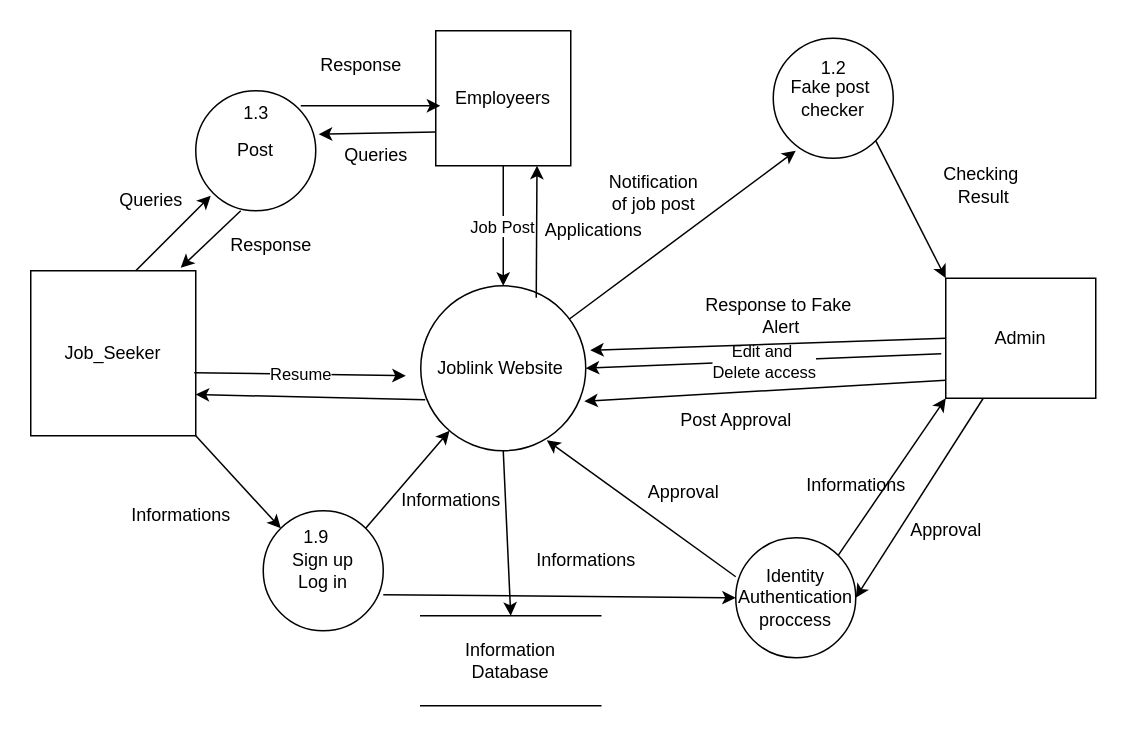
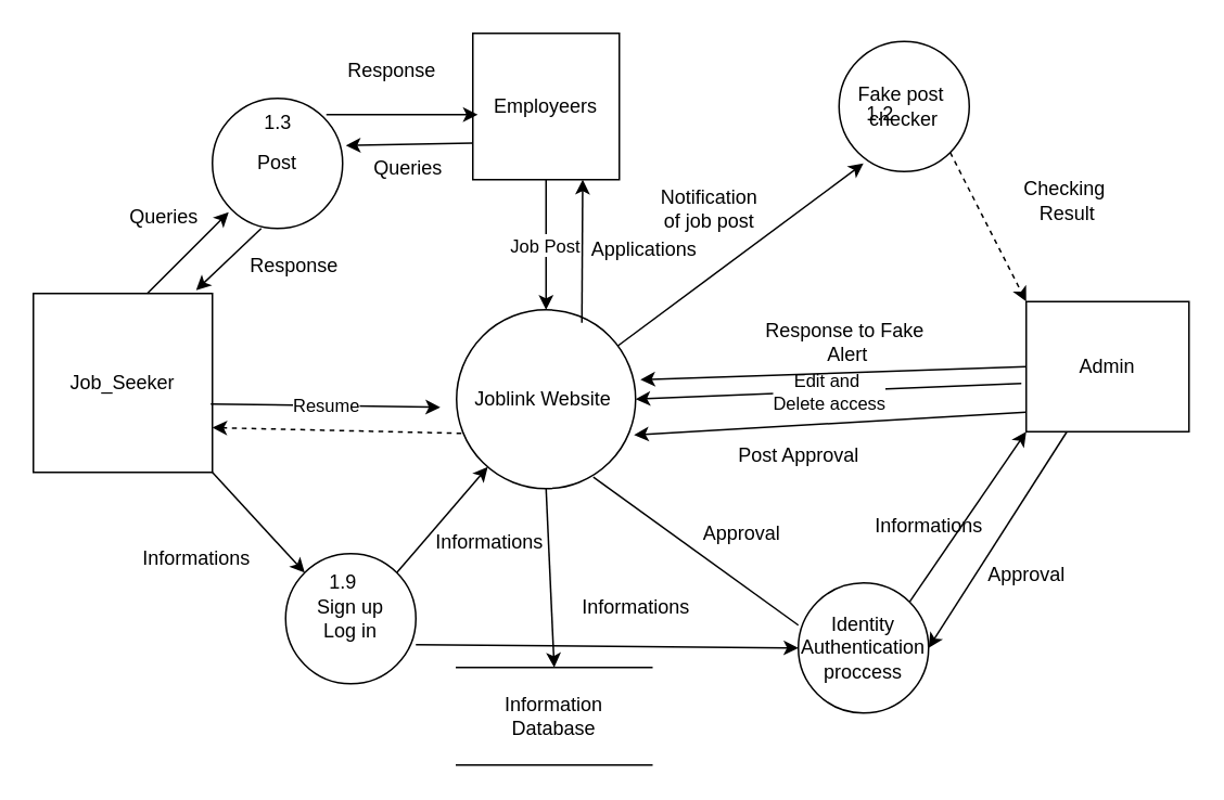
- <mxCell id="38" value="1.2" style="text;html=1;align=center;verticalAlign=middle;resizable=0;points=[];autosize=1;strokeColor=none;fillColor=none;" parent="1" vertex="1"><mxGeometry x="535" y="30" width="40" height="30" as="geometry" /></mxCell>
+ <mxCell id="38" value="1.2" style="text;html=1;align=center;verticalAlign=middle;resizable=0;points=[];autosize=1;strokeColor=none;fillColor=none;" parent="1" vertex="1"><mxGeometry x="520" y="55" width="40" height="30" as="geometry" /></mxCell>
- <mxCell id="35" value="" style="endArrow=classic;html=1;rounded=0;exitX=1;exitY=1;exitDx=0;exitDy=0;entryX=0;entryY=0;entryDx=0;entryDy=0;" parent="1" source="33" target="4" edge="1"><mxGeometry width="50" height="50" relative="1" as="geometry"><mxPoint x="620" y="140" as="sourcePoint" /><mxPoint x="670" y="90" as="targetPoint" /></mxGeometry></mxCell>
+ <mxCell id="35" value="" style="endArrow=classic;html=1;rounded=0;exitX=1;exitY=1;exitDx=0;exitDy=0;entryX=0;entryY=0;entryDx=0;entryDy=0;dashed=1;" parent="1" source="33" target="4" edge="1"><mxGeometry width="50" height="50" relative="1" as="geometry"><mxPoint x="620" y="140" as="sourcePoint" /><mxPoint x="670" y="90" as="targetPoint" /></mxGeometry></mxCell>
- <mxCell id="16" value="" style="endArrow=classic;html=1;rounded=0;entryX=1;entryY=0.75;entryDx=0;entryDy=0;exitX=0.027;exitY=0.691;exitDx=0;exitDy=0;exitPerimeter=0;" parent="1" source="2" target="3" edge="1"><mxGeometry width="50" height="50" relative="1" as="geometry"><mxPoint x="320" y="240" as="sourcePoint" /><mxPoint x="370" y="190" as="targetPoint" /></mxGeometry></mxCell>
+ <mxCell id="16" value="" style="endArrow=classic;html=1;rounded=0;entryX=1;entryY=0.75;entryDx=0;entryDy=0;exitX=0.027;exitY=0.691;exitDx=0;exitDy=0;exitPerimeter=0;dashed=1;" parent="1" source="2" target="3" edge="1"><mxGeometry width="50" height="50" relative="1" as="geometry"><mxPoint x="320" y="240" as="sourcePoint" /><mxPoint x="370" y="190" as="targetPoint" /></mxGeometry></mxCell>
- <mxCell id="46" value="" style="endArrow=classic;html=1;rounded=0;entryX=0.764;entryY=0.936;entryDx=0;entryDy=0;exitX=0;exitY=0.325;exitDx=0;exitDy=0;exitPerimeter=0;entryPerimeter=0;" parent="1" source="39" target="2" edge="1"><mxGeometry width="50" height="50" relative="1" as="geometry"><mxPoint x="410" y="470" as="sourcePoint" /><mxPoint x="460" y="420" as="targetPoint" /></mxGeometry></mxCell>
+ <mxCell id="46" value="" style="endArrow=none;html=1;rounded=0;entryX=0.764;entryY=0.936;entryDx=0;entryDy=0;exitX=0;exitY=0.325;exitDx=0;exitDy=0;exitPerimeter=0;entryPerimeter=0;" parent="1" source="39" target="2" edge="1"><mxGeometry width="50" height="50" relative="1" as="geometry"><mxPoint x="410" y="470" as="sourcePoint" /><mxPoint x="460" y="420" as="targetPoint" /></mxGeometry></mxCell>
